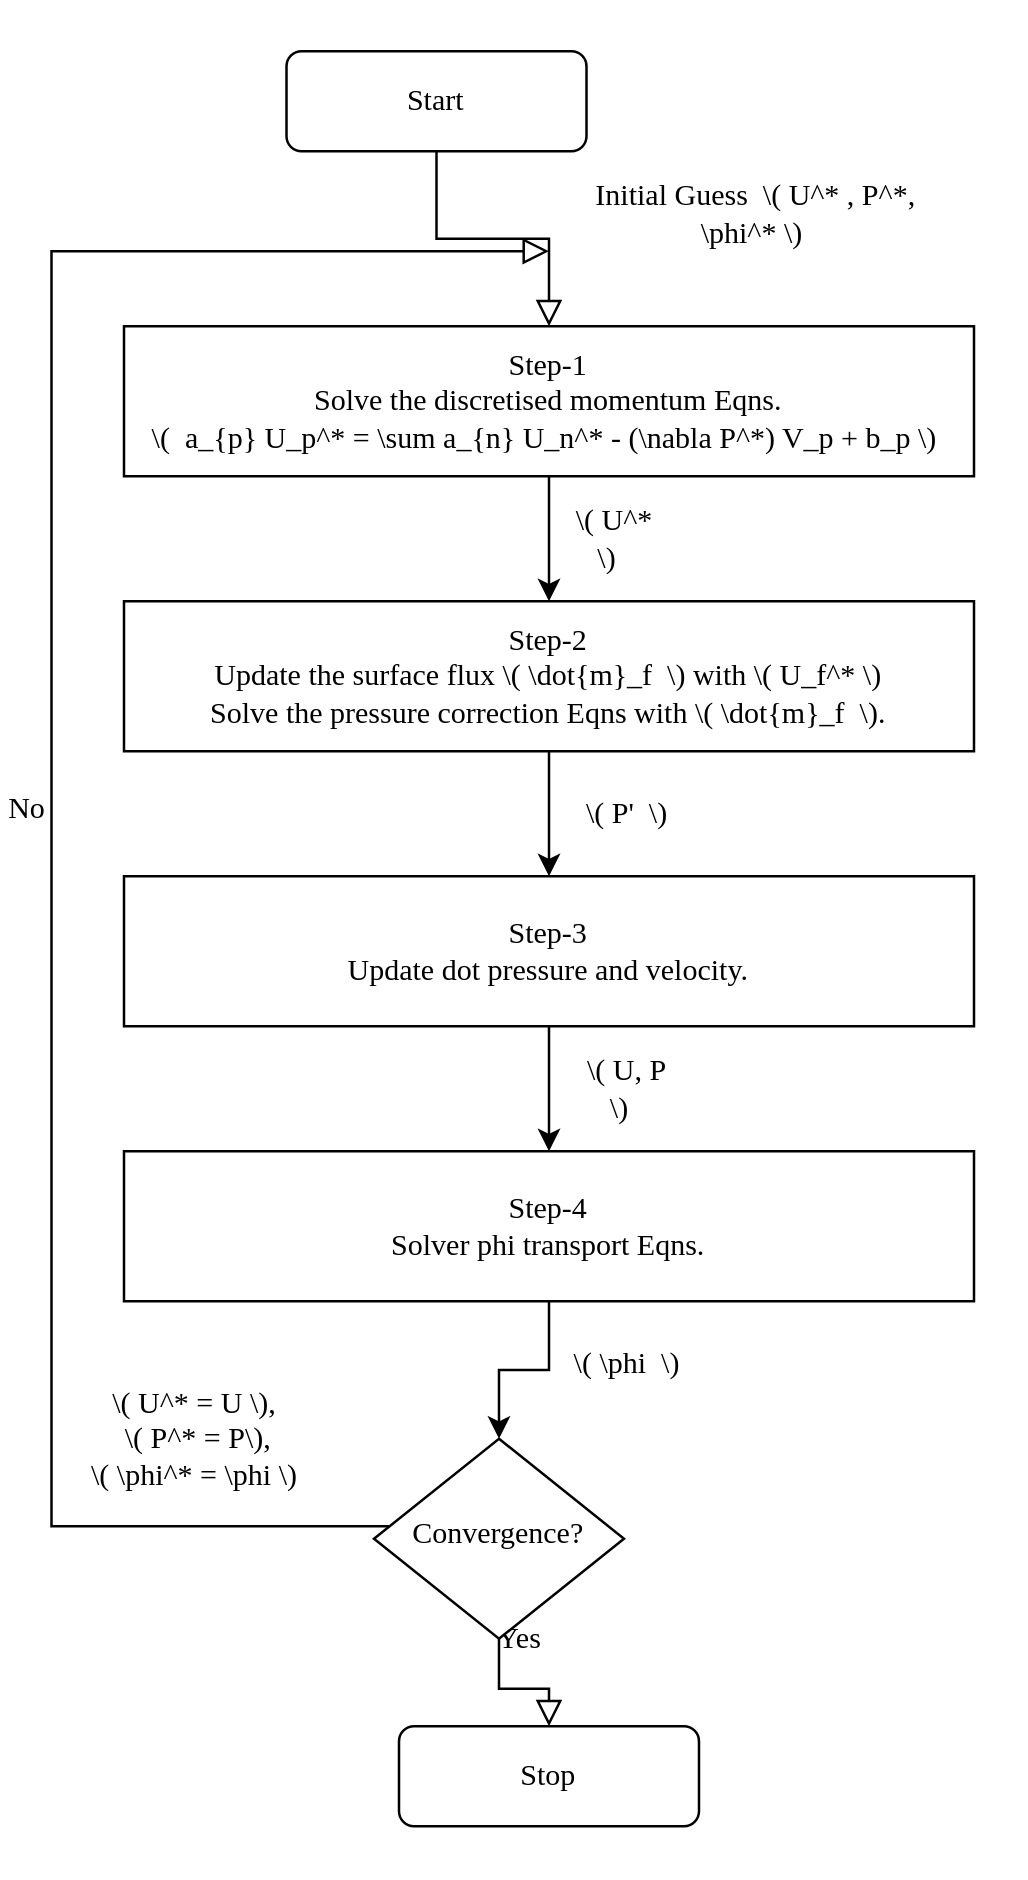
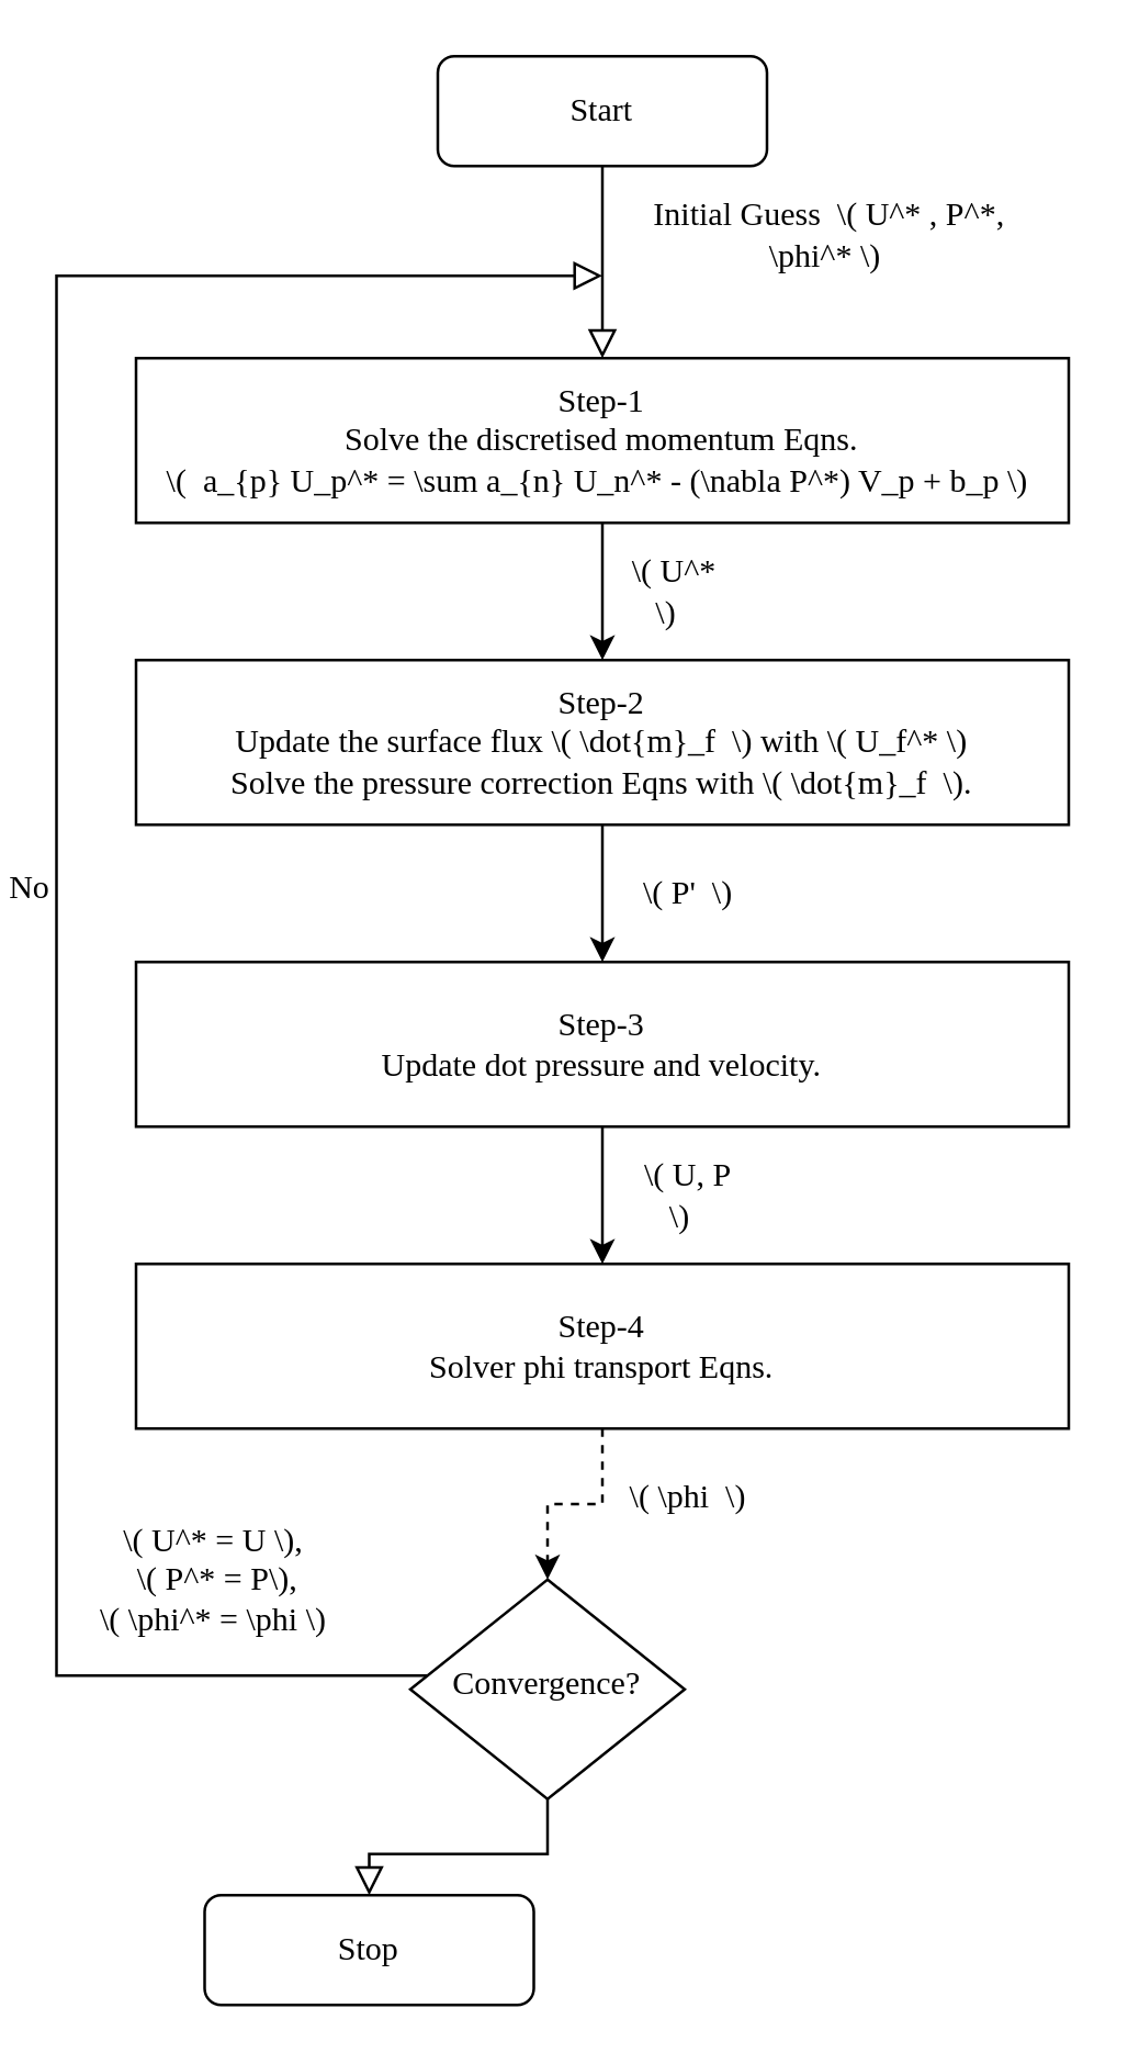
- <mxCell id="3" value="Start" style="rounded=1;whiteSpace=wrap;html=1;fontSize=12;glass=0;strokeWidth=1;shadow=0;fontFamily=Times New Roman;" parent="1" vertex="1"><mxGeometry x="114" y="20" width="120" height="40" as="geometry" /></mxCell>
+ <mxCell id="3" value="Start" style="rounded=1;whiteSpace=wrap;html=1;fontSize=12;glass=0;strokeWidth=1;shadow=0;fontFamily=Times New Roman;" parent="1" vertex="1"><mxGeometry x="159" y="20" width="120" height="40" as="geometry" /></mxCell>
- <mxCell id="17" style="edgeStyle=orthogonalEdgeStyle;rounded=0;orthogonalLoop=1;jettySize=auto;html=1;entryX=0.5;entryY=0;entryDx=0;entryDy=0;fontFamily=Times New Roman;fontSize=12;" parent="1" source="18" target="6" edge="1"><mxGeometry relative="1" as="geometry" /></mxCell>
+ <mxCell id="17" style="edgeStyle=orthogonalEdgeStyle;rounded=0;orthogonalLoop=1;jettySize=auto;html=1;entryX=0.5;entryY=0;entryDx=0;entryDy=0;fontFamily=Times New Roman;fontSize=12;dashed=1;" parent="1" source="18" target="6" edge="1"><mxGeometry relative="1" as="geometry" /></mxCell>
- <mxCell id="7" value="Stop" style="rounded=1;whiteSpace=wrap;html=1;fontSize=12;glass=0;strokeWidth=1;shadow=0;fontFamily=Times New Roman;" parent="1" vertex="1"><mxGeometry x="159" y="690" width="120" height="40" as="geometry" /></mxCell>
+ <mxCell id="7" value="Stop" style="rounded=1;whiteSpace=wrap;html=1;fontSize=12;glass=0;strokeWidth=1;shadow=0;fontFamily=Times New Roman;" parent="1" vertex="1"><mxGeometry x="74" y="690" width="120" height="40" as="geometry" /></mxCell>
